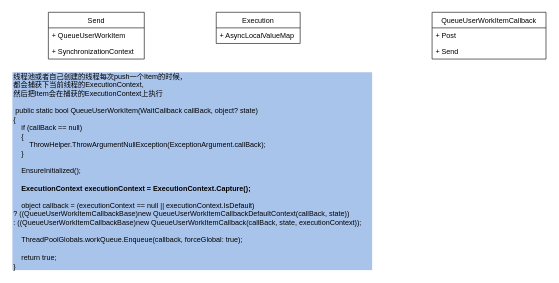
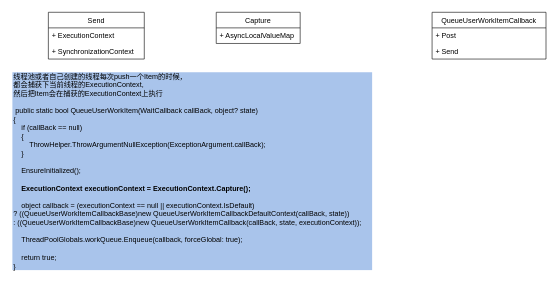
- <mxCell id="6" value="Execution" style="swimlane;fontStyle=0;childLayout=stackLayout;horizontal=1;startSize=26;fillColor=none;horizontalStack=0;resizeParent=1;resizeParentMax=0;resizeLast=0;collapsible=1;marginBottom=0;" vertex="1" parent="1"><mxGeometry x="360" y="20" width="140" height="52" as="geometry"><mxRectangle x="290" y="80" width="70" height="26" as="alternateBounds" /></mxGeometry></mxCell>
+ <mxCell id="6" value="Capture" style="swimlane;fontStyle=0;childLayout=stackLayout;horizontal=1;startSize=26;fillColor=none;horizontalStack=0;resizeParent=1;resizeParentMax=0;resizeLast=0;collapsible=1;marginBottom=0;" vertex="1" parent="1"><mxGeometry x="360" y="20" width="140" height="52" as="geometry"><mxRectangle x="290" y="80" width="70" height="26" as="alternateBounds" /></mxGeometry></mxCell>
- <mxCell id="4" value="+ QueueUserWorkItem" style="text;strokeColor=none;fillColor=none;align=left;verticalAlign=top;spacingLeft=4;spacingRight=4;overflow=hidden;rotatable=0;points=[[0,0.5],[1,0.5]];portConstraint=eastwest;" vertex="1" parent="3"><mxGeometry y="26" width="160" height="26" as="geometry" /></mxCell>
+ <mxCell id="4" value="+ ExecutionContext" style="text;strokeColor=none;fillColor=none;align=left;verticalAlign=top;spacingLeft=4;spacingRight=4;overflow=hidden;rotatable=0;points=[[0,0.5],[1,0.5]];portConstraint=eastwest;" vertex="1" parent="3"><mxGeometry y="26" width="160" height="26" as="geometry" /></mxCell>
